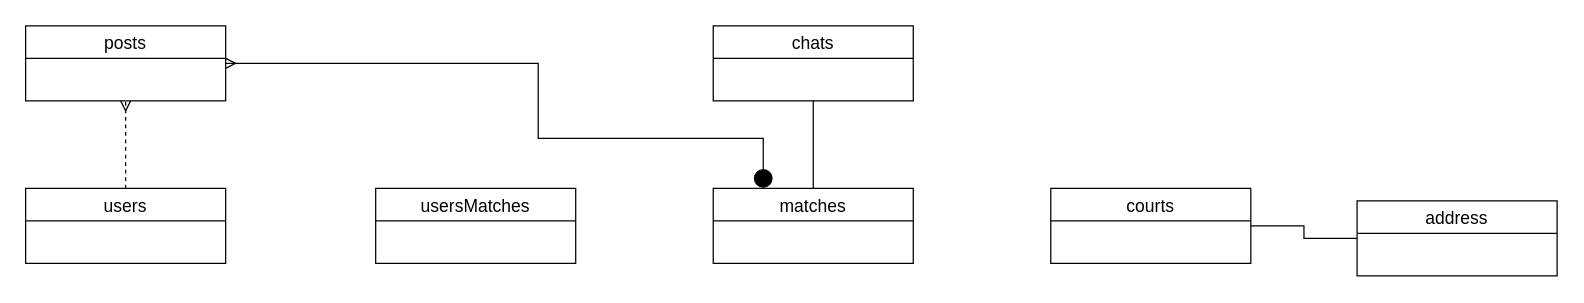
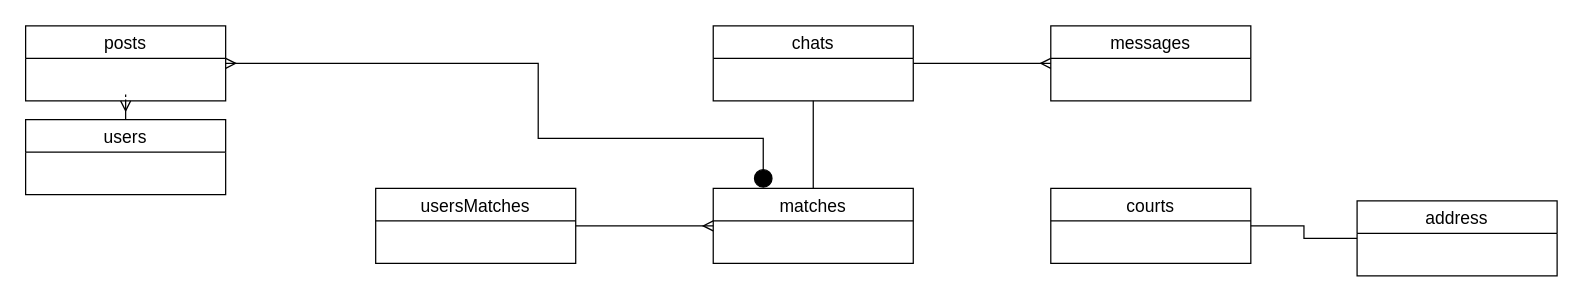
+ <mxCell id="10" style="edgeStyle=orthogonalEdgeStyle;rounded=0;orthogonalLoop=1;jettySize=auto;html=1;entryX=0;entryY=0.5;entryDx=0;entryDy=0;startArrow=none;startFill=0;endArrow=ERmany;endFill=0;" parent="1" source="11" target="9" edge="1"><mxGeometry relative="1" as="geometry" /></mxCell>
+ <mxCell id="9" value="messages" style="swimlane;fontStyle=0;childLayout=stackLayout;horizontal=1;startSize=26;horizontalStack=0;resizeParent=1;resizeParentMax=0;resizeLast=0;collapsible=1;marginBottom=0;align=center;fontSize=14;" parent="1" vertex="1"><mxGeometry x="840" y="20" width="160" height="60" as="geometry"><mxRectangle x="150" y="150" width="140" height="26" as="alternateBounds" /></mxGeometry></mxCell>
- <mxCell id="3" value="users" style="swimlane;fontStyle=0;childLayout=stackLayout;horizontal=1;startSize=26;horizontalStack=0;resizeParent=1;resizeParentMax=0;resizeLast=0;collapsible=1;marginBottom=0;align=center;fontSize=14;" parent="1" vertex="1"><mxGeometry x="20" y="150" width="160" height="60" as="geometry"><mxRectangle x="150" y="150" width="140" height="26" as="alternateBounds" /></mxGeometry></mxCell>
+ <mxCell id="3" value="users" style="swimlane;fontStyle=0;childLayout=stackLayout;horizontal=1;startSize=26;horizontalStack=0;resizeParent=1;resizeParentMax=0;resizeLast=0;collapsible=1;marginBottom=0;align=center;fontSize=14;" parent="1" vertex="1"><mxGeometry x="20" y="95" width="160" height="60" as="geometry"><mxRectangle x="150" y="150" width="140" height="26" as="alternateBounds" /></mxGeometry></mxCell>
+ <mxCell id="13" style="edgeStyle=orthogonalEdgeStyle;rounded=0;orthogonalLoop=1;jettySize=auto;html=1;exitX=1;exitY=0.5;exitDx=0;exitDy=0;entryX=0;entryY=0.5;entryDx=0;entryDy=0;startArrow=none;startFill=0;endArrow=ERmany;endFill=0;" parent="1" source="14" target="6" edge="1"><mxGeometry relative="1" as="geometry" /></mxCell>
